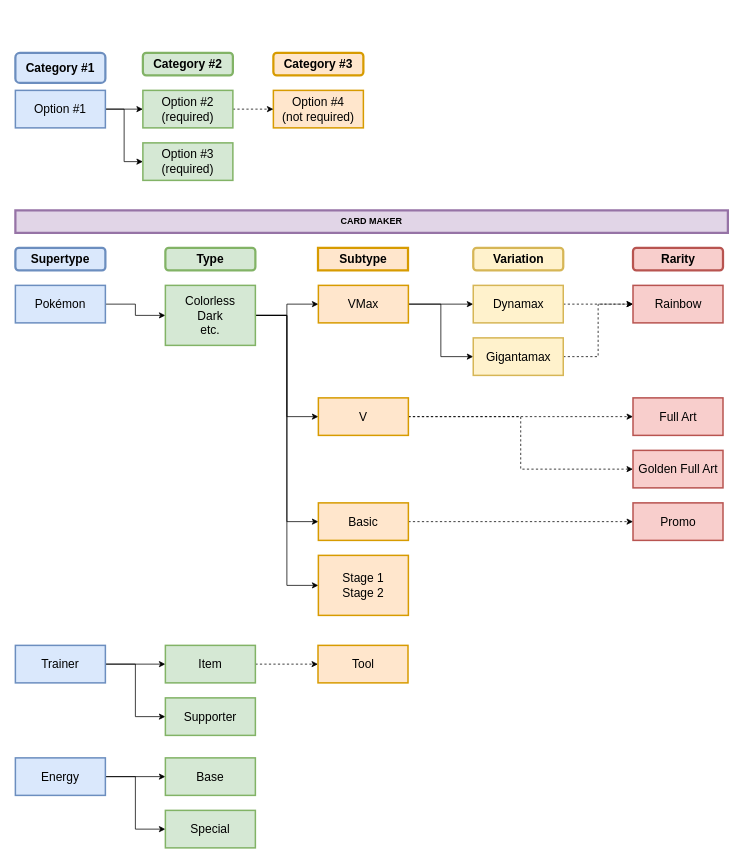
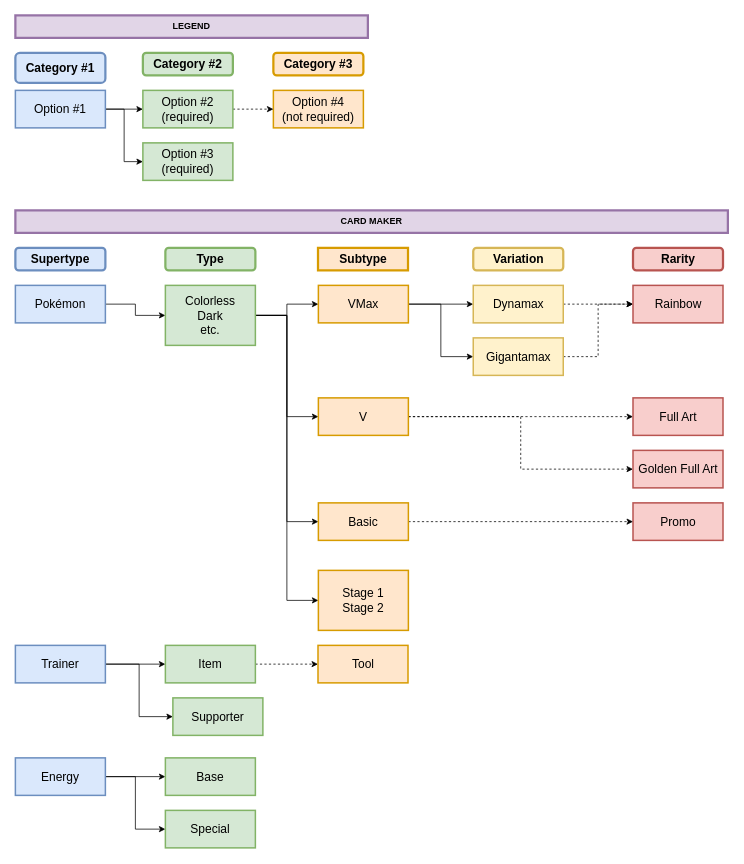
+ <mxCell id="51" value="LEGEND" style="rounded=0;whiteSpace=wrap;html=1;fillColor=#e1d5e7;strokeColor=#9673a6;fontStyle=1;strokeWidth=3;" parent="1" vertex="1"><mxGeometry x="20" y="20" width="470" height="30" as="geometry" /></mxCell>
- <mxCell id="25" value="Stage 1&lt;br&gt;Stage 2" style="rounded=0;whiteSpace=wrap;html=1;strokeWidth=2;fontSize=16;fillColor=#ffe6cc;strokeColor=#d79b00;" parent="1" vertex="1"><mxGeometry x="424" y="740" width="120" height="80" as="geometry" /></mxCell>
+ <mxCell id="25" value="Stage 1&lt;br&gt;Stage 2" style="rounded=0;whiteSpace=wrap;html=1;strokeWidth=2;fontSize=16;fillColor=#ffe6cc;strokeColor=#d79b00;" parent="1" vertex="1"><mxGeometry x="424" y="760" width="120" height="80" as="geometry" /></mxCell>
- <mxCell id="22" value="Supporter" style="rounded=0;whiteSpace=wrap;html=1;strokeWidth=2;fontSize=16;fillColor=#d5e8d4;strokeColor=#82b366;" parent="1" vertex="1"><mxGeometry x="220" y="930" width="120" height="50" as="geometry" /></mxCell>
+ <mxCell id="22" value="Supporter" style="rounded=0;whiteSpace=wrap;html=1;strokeWidth=2;fontSize=16;fillColor=#d5e8d4;strokeColor=#82b366;" parent="1" vertex="1"><mxGeometry x="230" y="930" width="120" height="50" as="geometry" /></mxCell>
